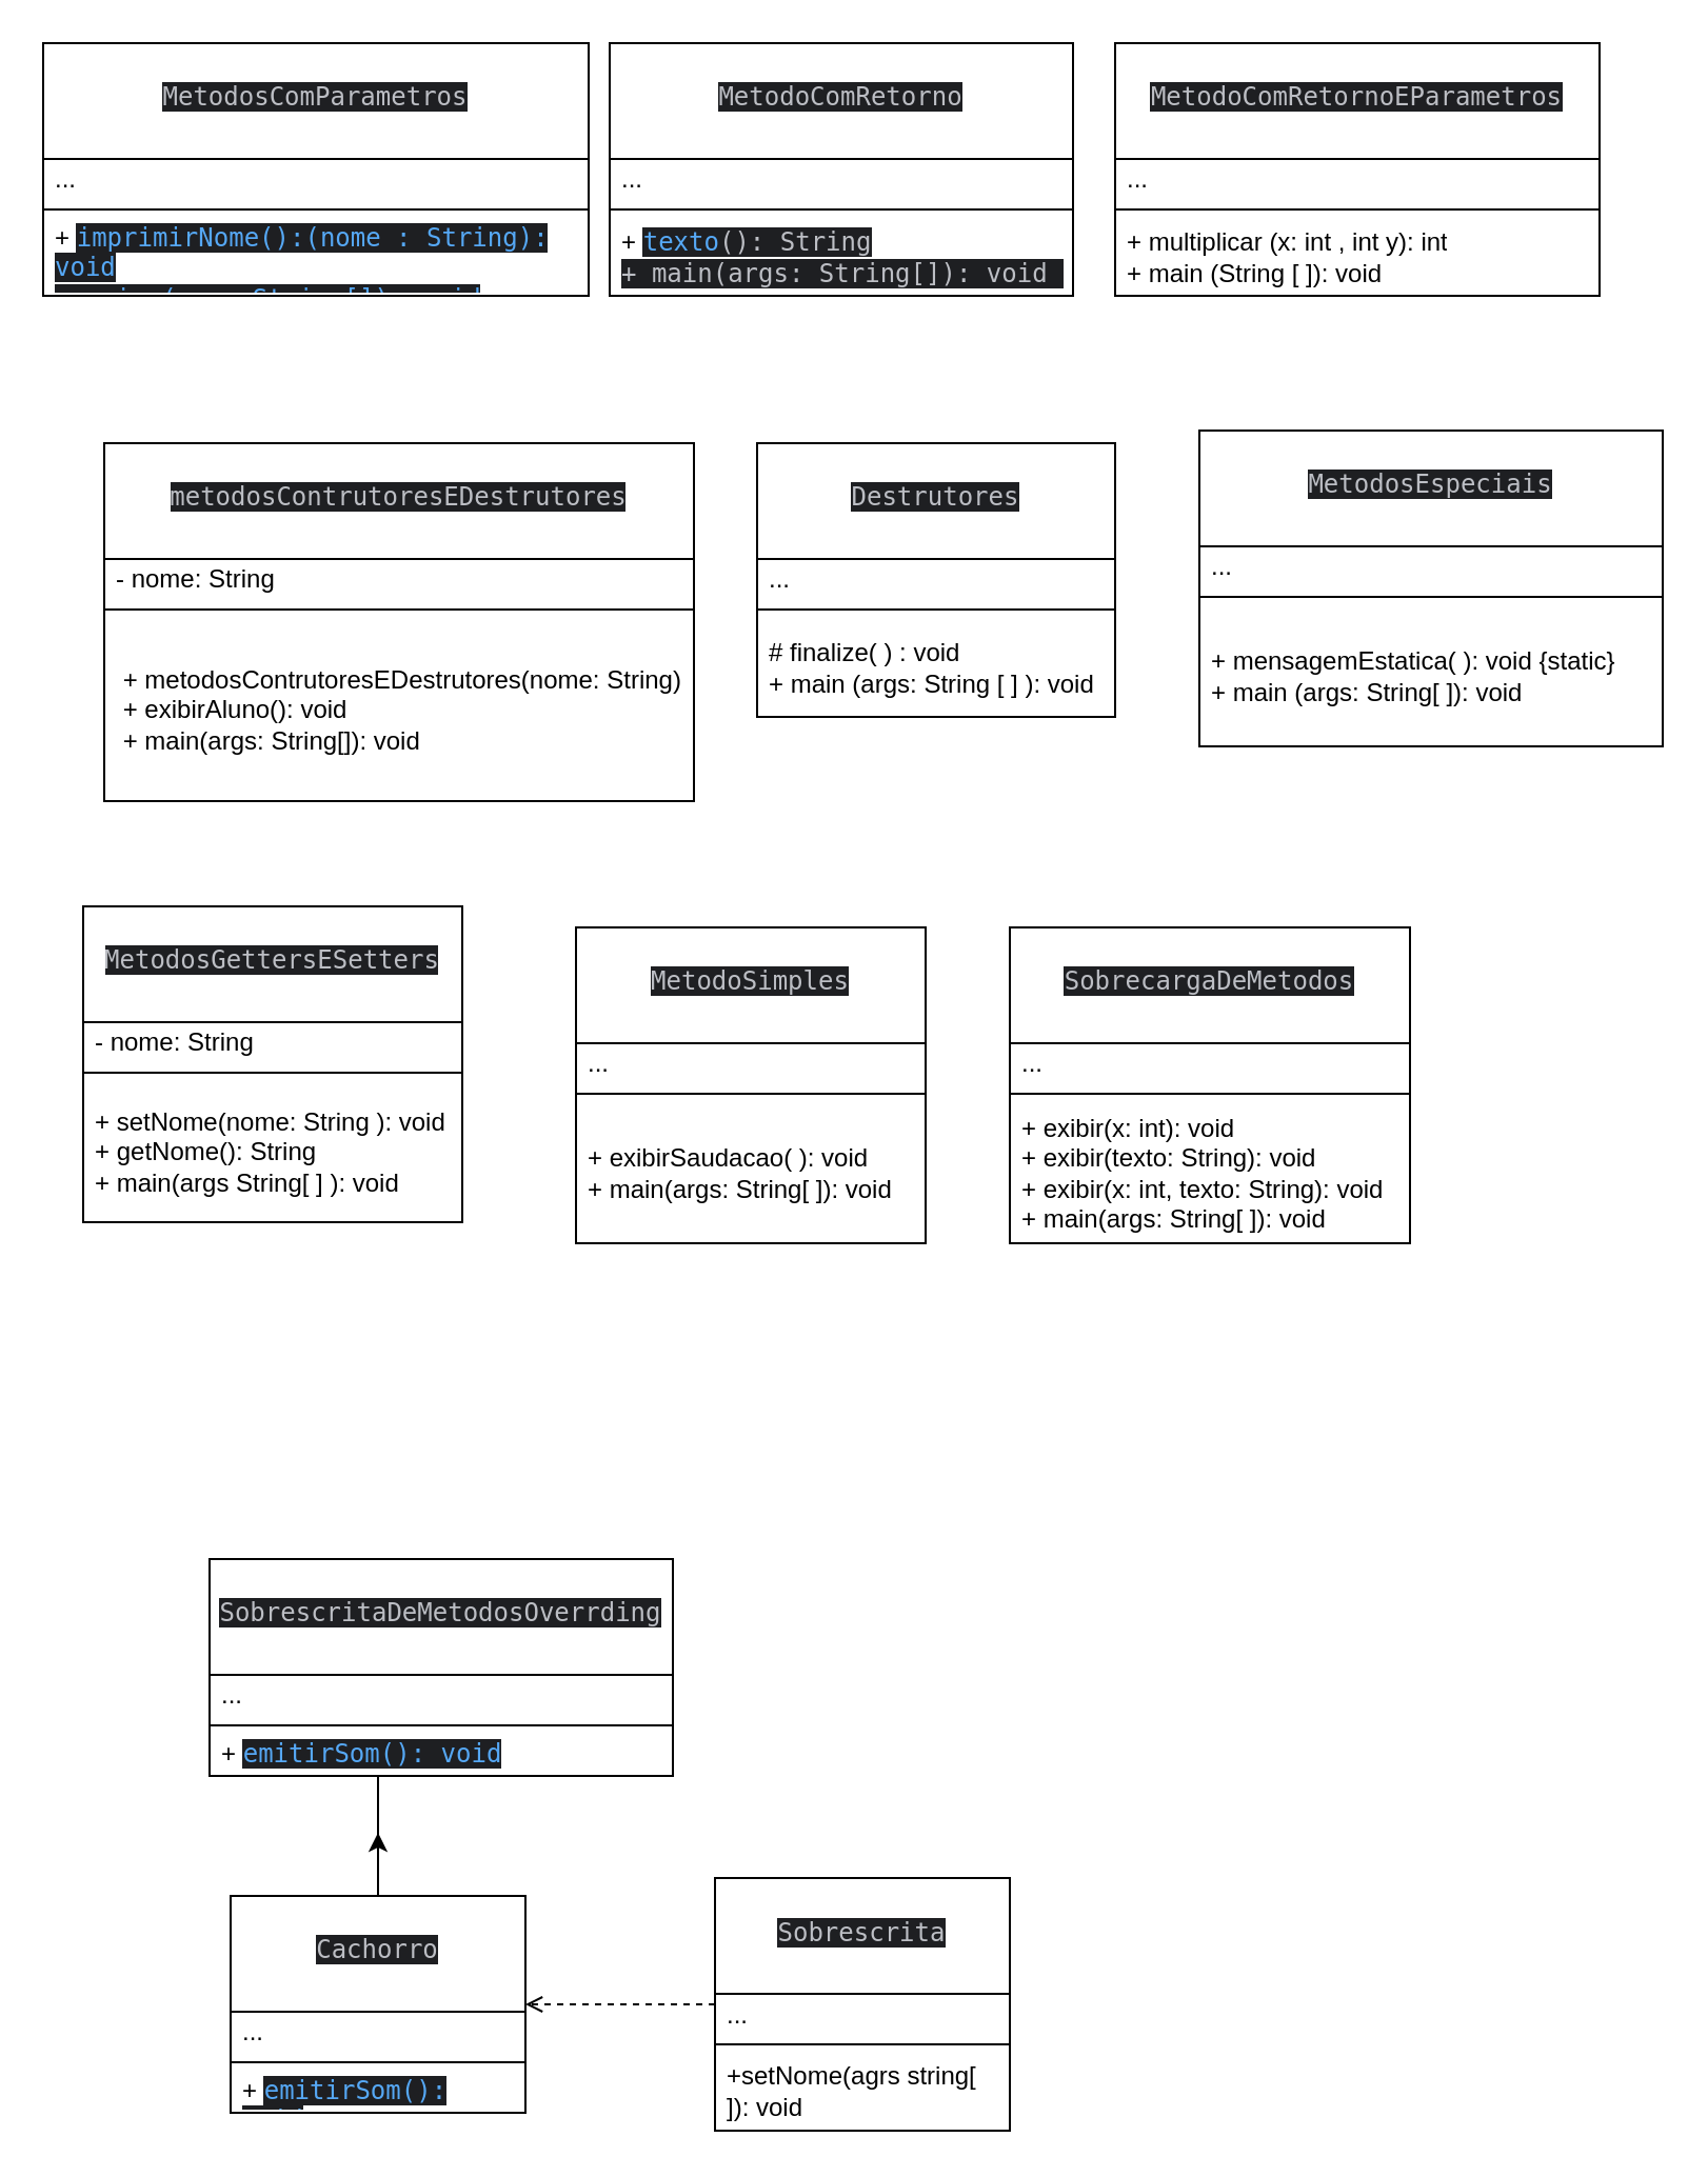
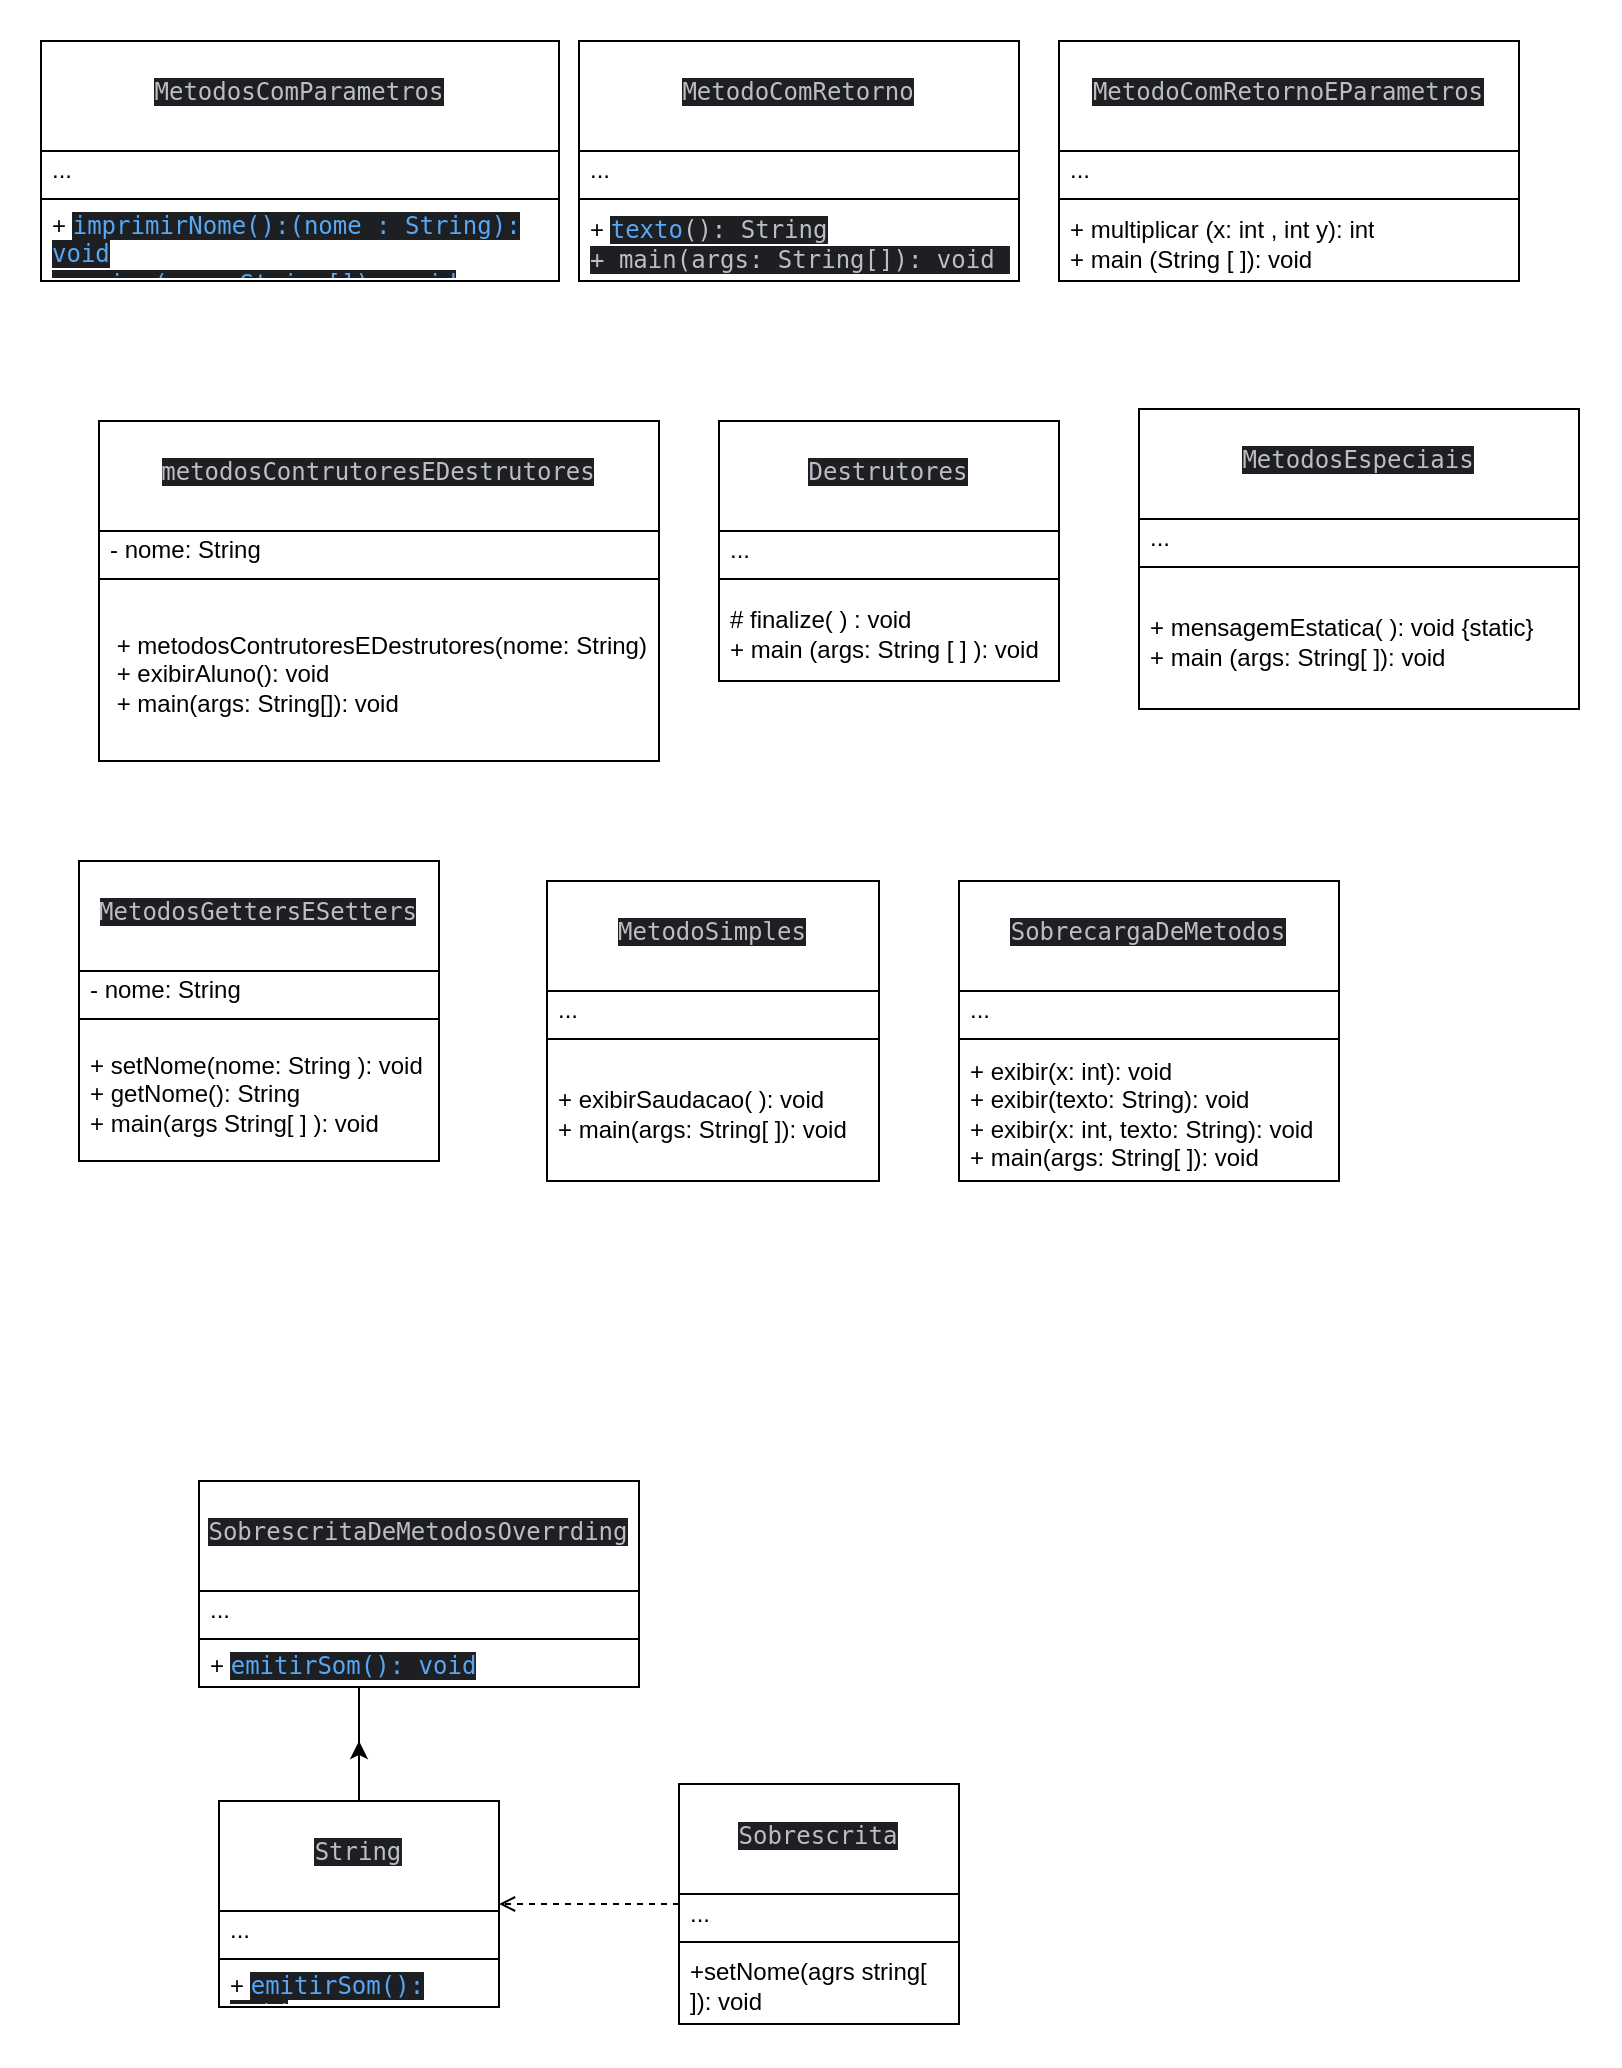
- <mxCell id="44" value="&lt;div style=&quot;background-color:#1e1f22;color:#bcbec4&quot;&gt;&lt;pre style=&quot;font-family:'JetBrains Mono',monospace;font-size:9,8pt;&quot;&gt;Cachorro&lt;/pre&gt;&lt;/div&gt;" style="swimlane;fontStyle=0;align=center;verticalAlign=top;childLayout=stackLayout;horizontal=1;startSize=55;horizontalStack=0;resizeParent=1;resizeParentMax=0;resizeLast=0;collapsible=0;marginBottom=0;html=1;whiteSpace=wrap;" vertex="1" parent="1"><mxGeometry x="109" y="900" width="140" height="103" as="geometry" /></mxCell>
+ <mxCell id="44" value="&lt;div style=&quot;background-color:#1e1f22;color:#bcbec4&quot;&gt;&lt;pre style=&quot;font-family:'JetBrains Mono',monospace;font-size:9,8pt;&quot;&gt;String&lt;/pre&gt;&lt;/div&gt;" style="swimlane;fontStyle=0;align=center;verticalAlign=top;childLayout=stackLayout;horizontal=1;startSize=55;horizontalStack=0;resizeParent=1;resizeParentMax=0;resizeLast=0;collapsible=0;marginBottom=0;html=1;whiteSpace=wrap;" vertex="1" parent="1"><mxGeometry x="109" y="900" width="140" height="103" as="geometry" /></mxCell>
